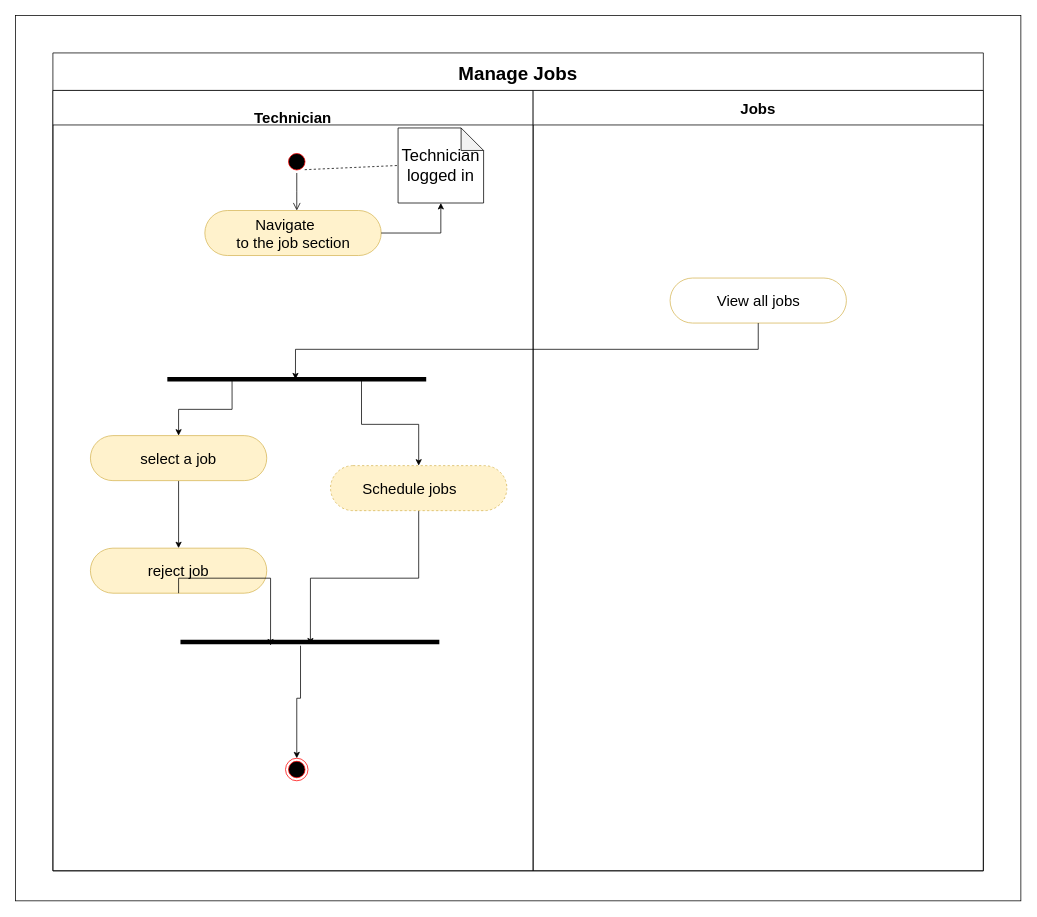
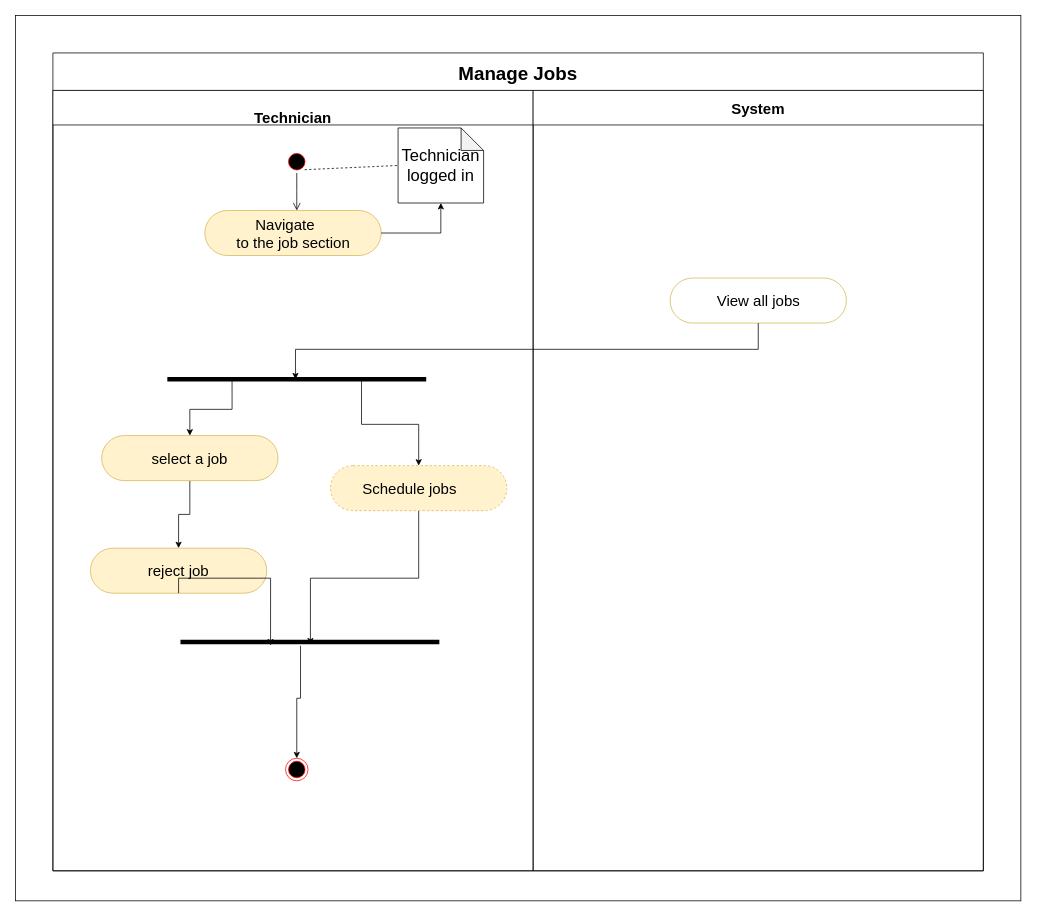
- <mxCell id="21" value="Jobs" style="swimlane;startSize=46;fontSize=20;gradientColor=none;strokeColor=#000000;" vertex="1" parent="2"><mxGeometry x="640" y="50" width="600" height="1040" as="geometry" /></mxCell>
+ <mxCell id="21" value="System" style="swimlane;startSize=46;fontSize=20;gradientColor=none;strokeColor=#000000;" vertex="1" parent="2"><mxGeometry x="640" y="50" width="600" height="1040" as="geometry" /></mxCell>
- <mxCell id="10" value="&lt;span&gt;select a job&lt;/span&gt;" style="rounded=1;whiteSpace=wrap;html=1;fontSize=20;arcSize=50;fillColor=#fff2cc;strokeColor=#d6b656;" vertex="1" parent="3"><mxGeometry x="50" y="460" width="235" height="60" as="geometry" /></mxCell>
+ <mxCell id="10" value="&lt;span&gt;select a job&lt;/span&gt;" style="rounded=1;whiteSpace=wrap;html=1;fontSize=20;arcSize=50;fillColor=#fff2cc;strokeColor=#d6b656;" vertex="1" parent="3"><mxGeometry x="65" y="460" width="235" height="60" as="geometry" /></mxCell>
